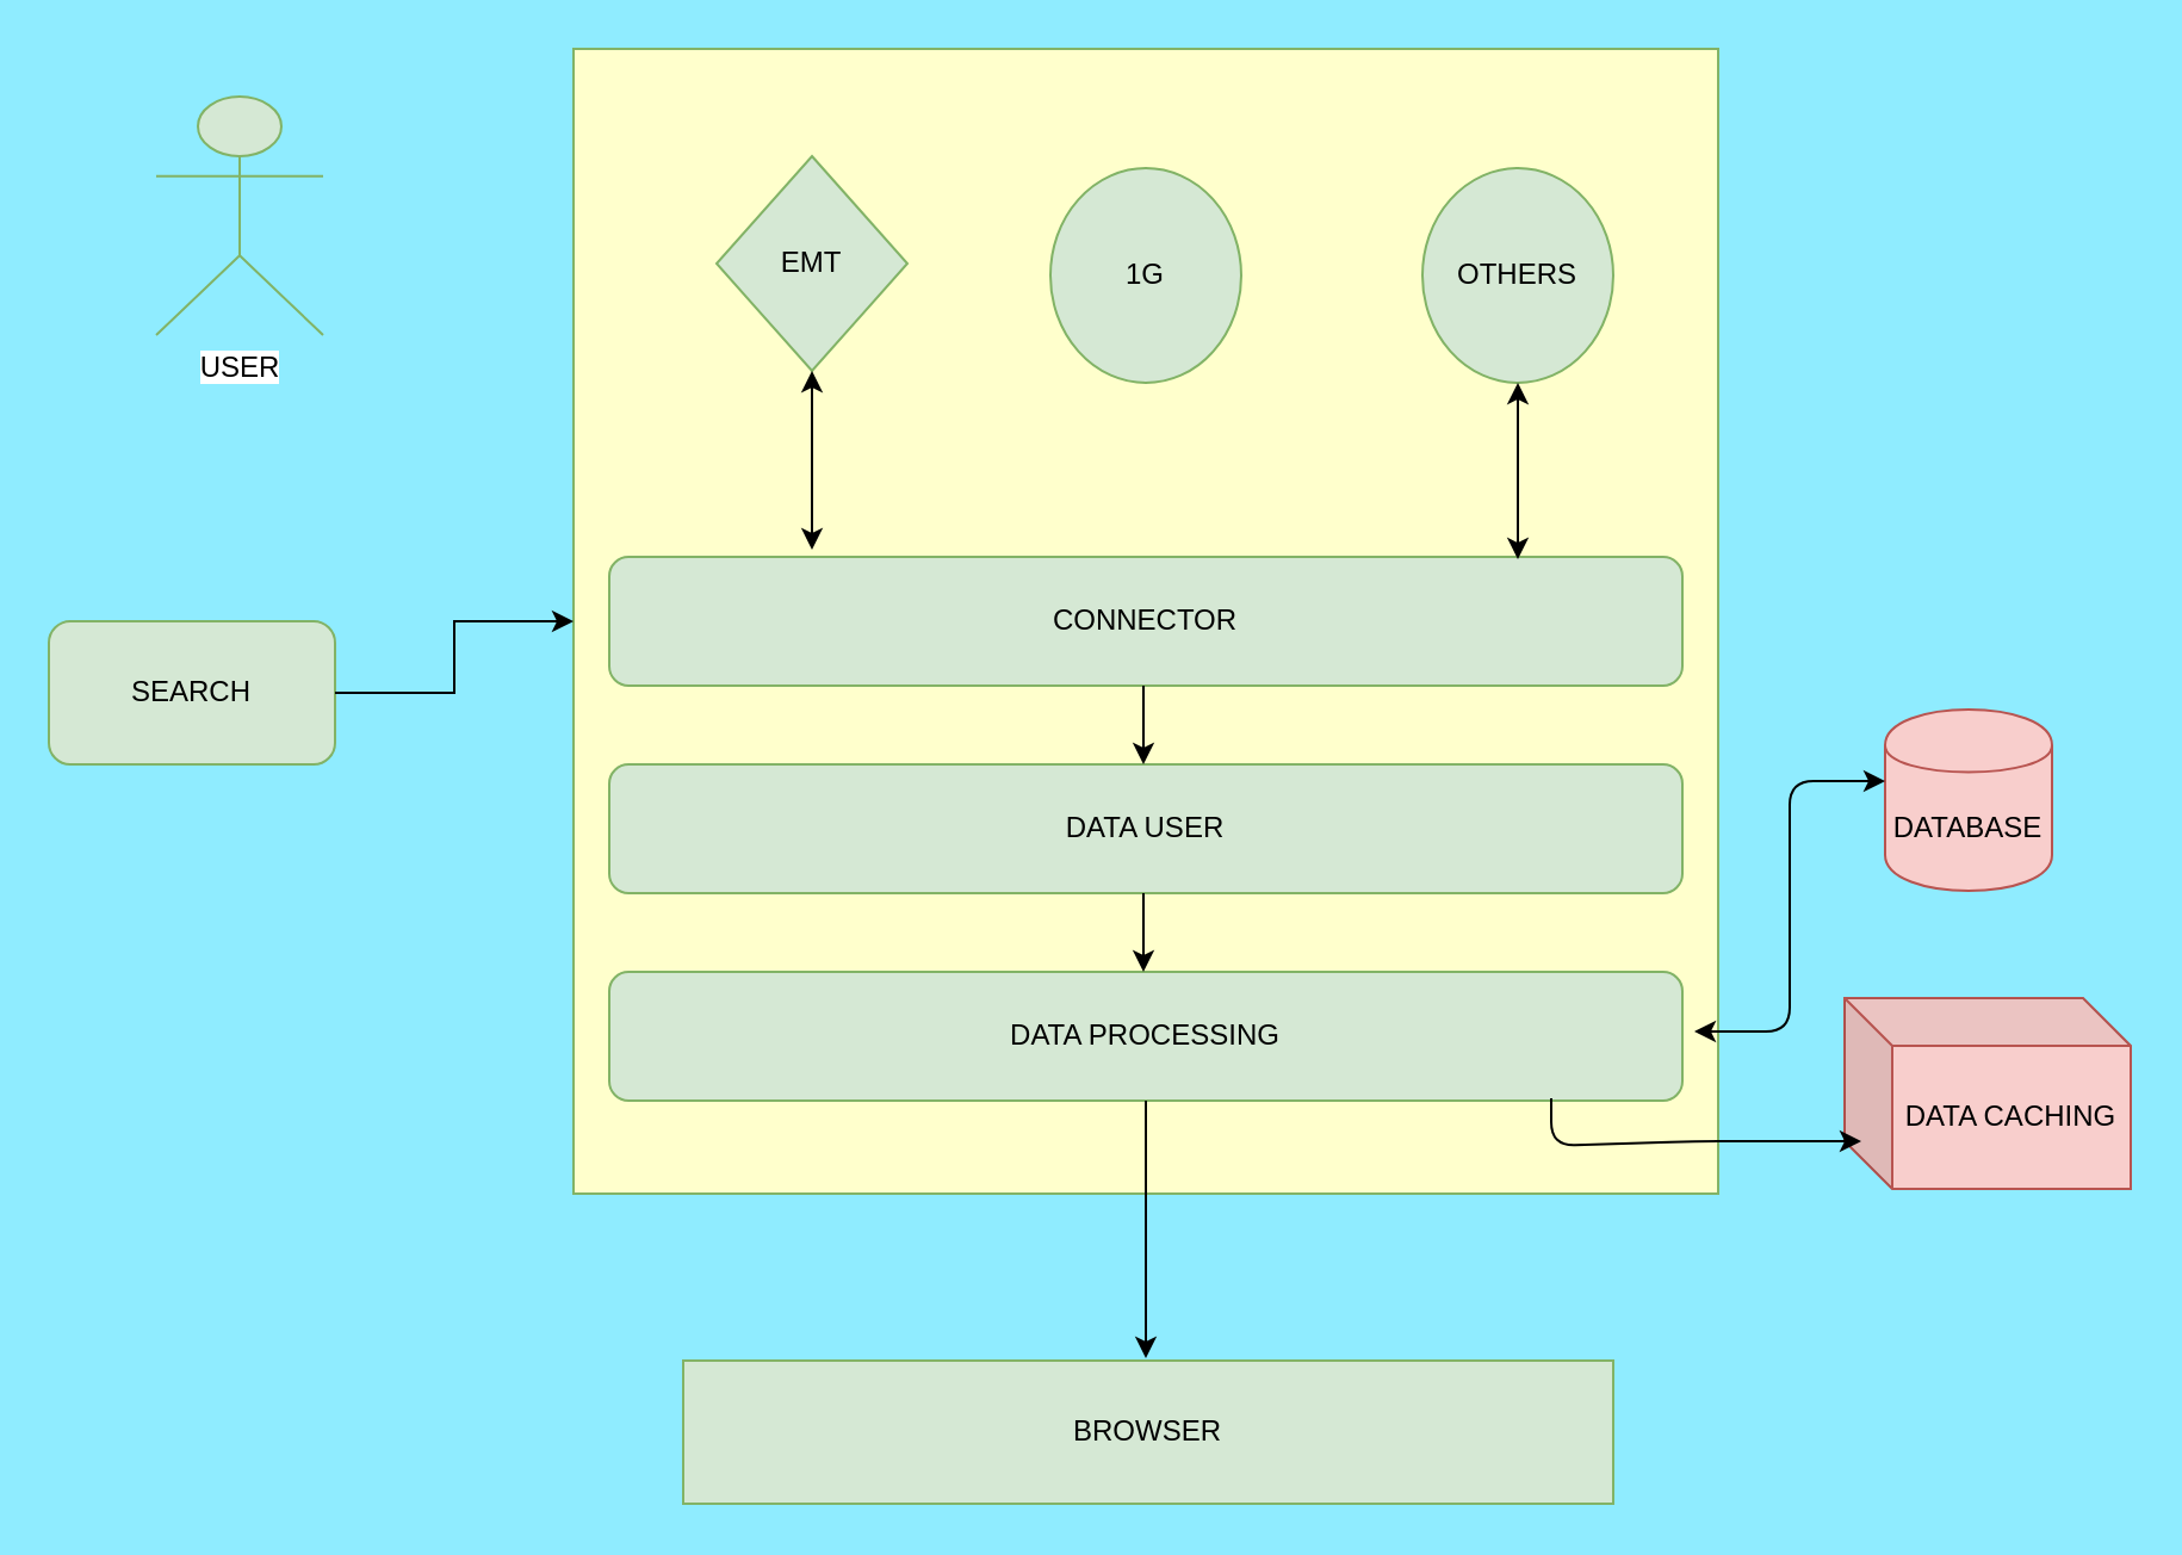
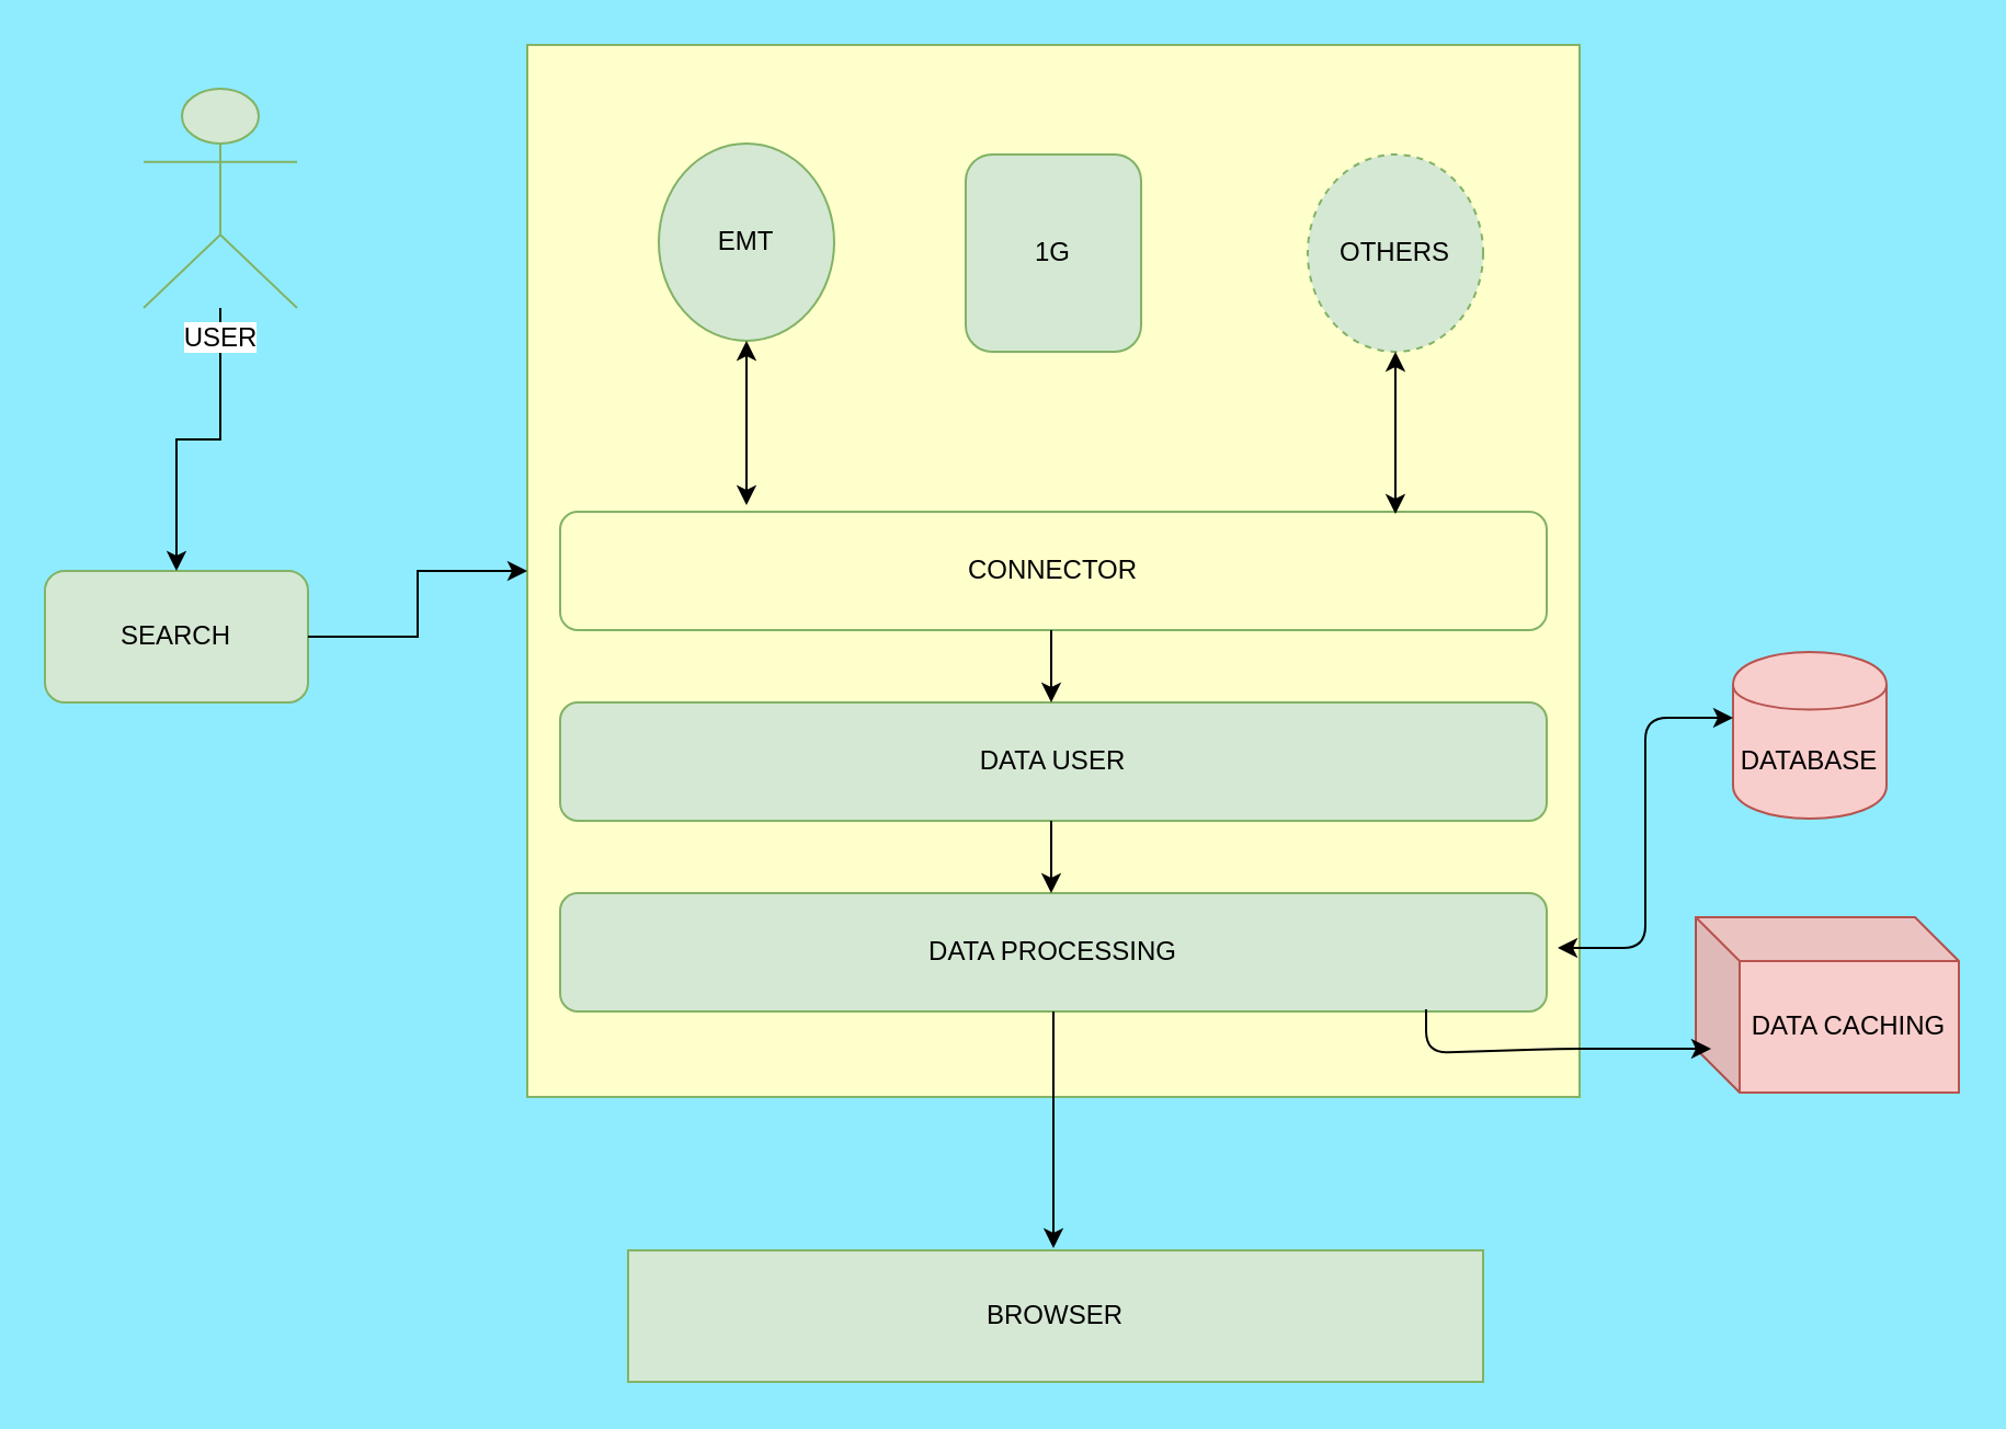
- <mxCell id="9" value="EMT" style="rhombus;whiteSpace=wrap;html=1;fillColor=#d5e8d4;strokeColor=#82b366;movable=0;resizable=0;rotatable=0;deletable=0;editable=0;connectable=0;" vertex="1" parent="1"><mxGeometry x="300" y="65" width="80" height="90" as="geometry" /></mxCell>
+ <mxCell id="9" value="EMT" style="ellipse;whiteSpace=wrap;html=1;fillColor=#d5e8d4;strokeColor=#82b366;movable=0;resizable=0;rotatable=0;deletable=0;editable=0;connectable=0;" vertex="1" parent="1"><mxGeometry x="300" y="65" width="80" height="90" as="geometry" /></mxCell>
- <mxCell id="10" value="1G" style="ellipse;whiteSpace=wrap;html=1;fillColor=#d5e8d4;strokeColor=#82b366;movable=0;resizable=0;rotatable=0;deletable=0;editable=0;connectable=0;" vertex="1" parent="1"><mxGeometry x="440" y="70" width="80" height="90" as="geometry" /></mxCell>
+ <mxCell id="10" value="1G" style="whiteSpace=wrap;html=1;fillColor=#d5e8d4;strokeColor=#82b366;movable=0;resizable=0;rotatable=0;deletable=0;editable=0;connectable=0;rounded=1;" vertex="1" parent="1"><mxGeometry x="440" y="70" width="80" height="90" as="geometry" /></mxCell>
- <mxCell id="11" value="OTHERS" style="ellipse;whiteSpace=wrap;html=1;fillColor=#d5e8d4;strokeColor=#82b366;movable=0;resizable=0;rotatable=0;deletable=0;editable=0;connectable=0;" vertex="1" parent="1"><mxGeometry x="596" y="70" width="80" height="90" as="geometry" /></mxCell>
+ <mxCell id="11" value="OTHERS" style="ellipse;whiteSpace=wrap;html=1;fillColor=#d5e8d4;strokeColor=#82b366;movable=0;resizable=0;rotatable=0;deletable=0;editable=0;connectable=0;dashed=1;" vertex="1" parent="1"><mxGeometry x="596" y="70" width="80" height="90" as="geometry" /></mxCell>
+ <mxCell id="5" value="" style="edgeStyle=orthogonalEdgeStyle;rounded=0;orthogonalLoop=1;jettySize=auto;html=1;movable=0;resizable=0;rotatable=0;deletable=0;editable=0;connectable=0;" edge="1" parent="1" source="6" target="4"><mxGeometry relative="1" as="geometry" /></mxCell>
- <mxCell id="8" value="CONNECTOR" style="rounded=1;whiteSpace=wrap;html=1;fillColor=#d5e8d4;strokeColor=#82b366;" vertex="1" parent="1"><mxGeometry x="255" y="233" width="450" height="54" as="geometry" /></mxCell>
+ <mxCell id="8" value="CONNECTOR" style="rounded=1;whiteSpace=wrap;html=1;fillColor=#ffffcc;strokeColor=#82b366;" vertex="1" parent="1"><mxGeometry x="255" y="233" width="450" height="54" as="geometry" /></mxCell>
